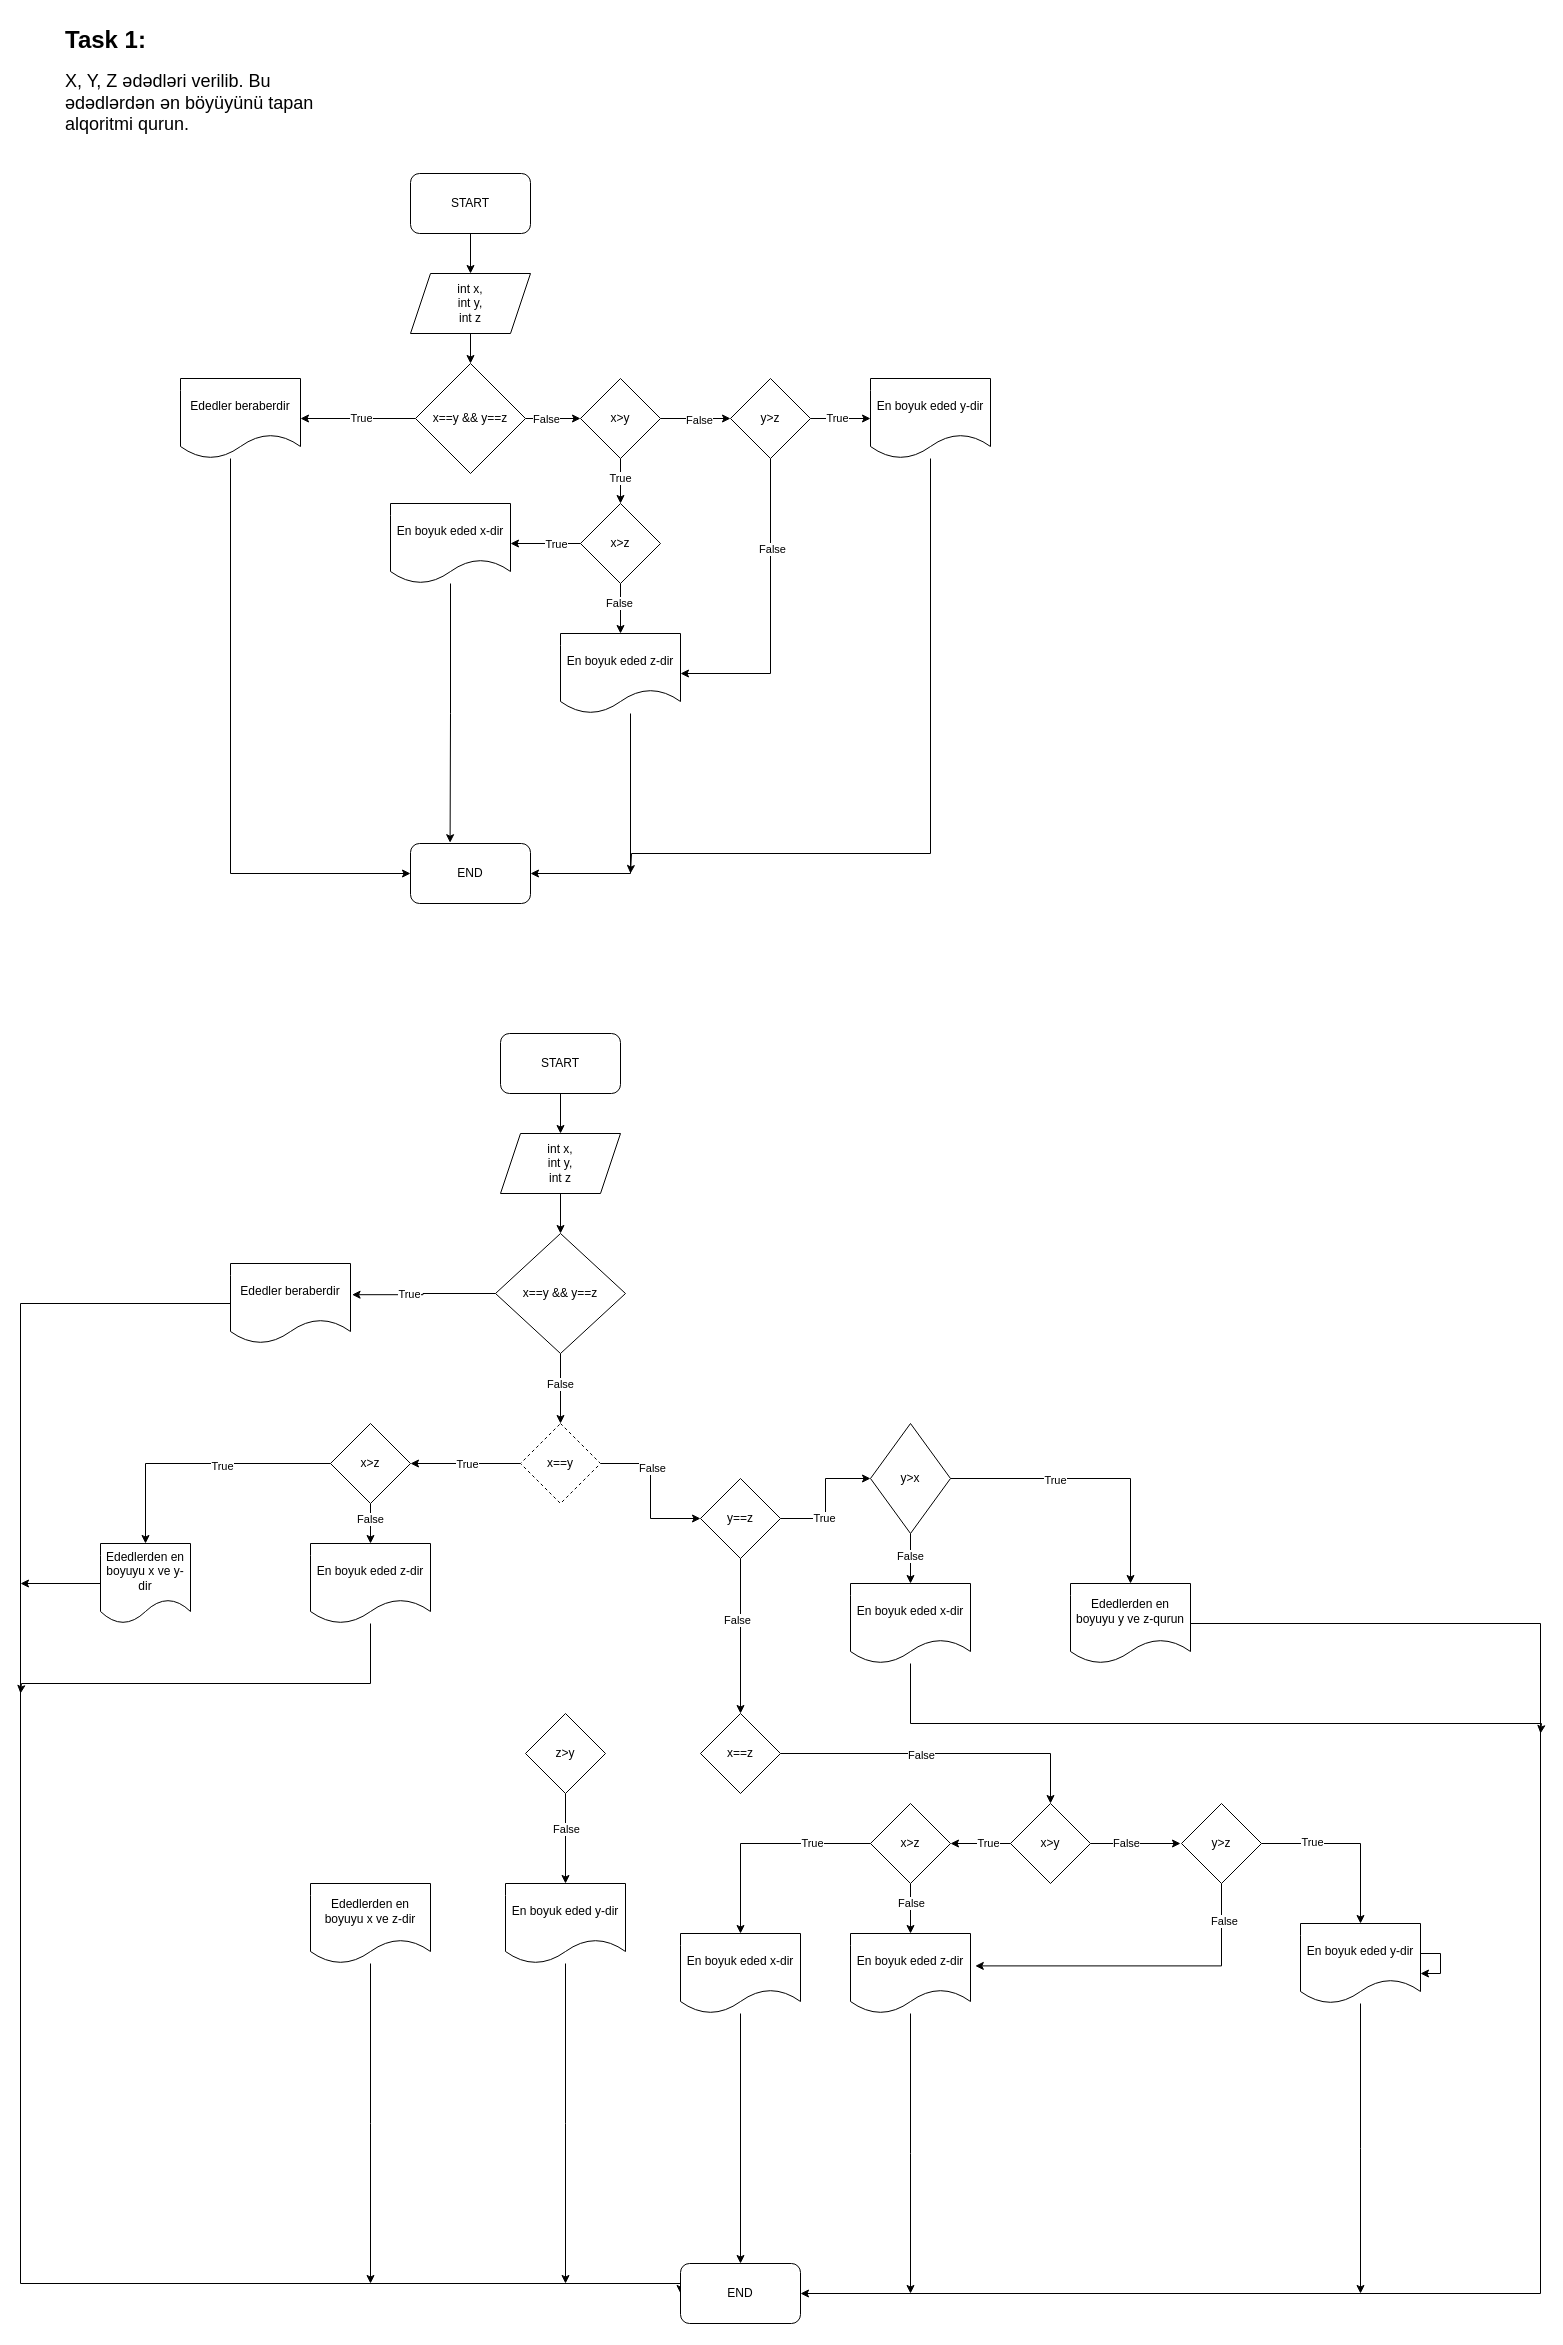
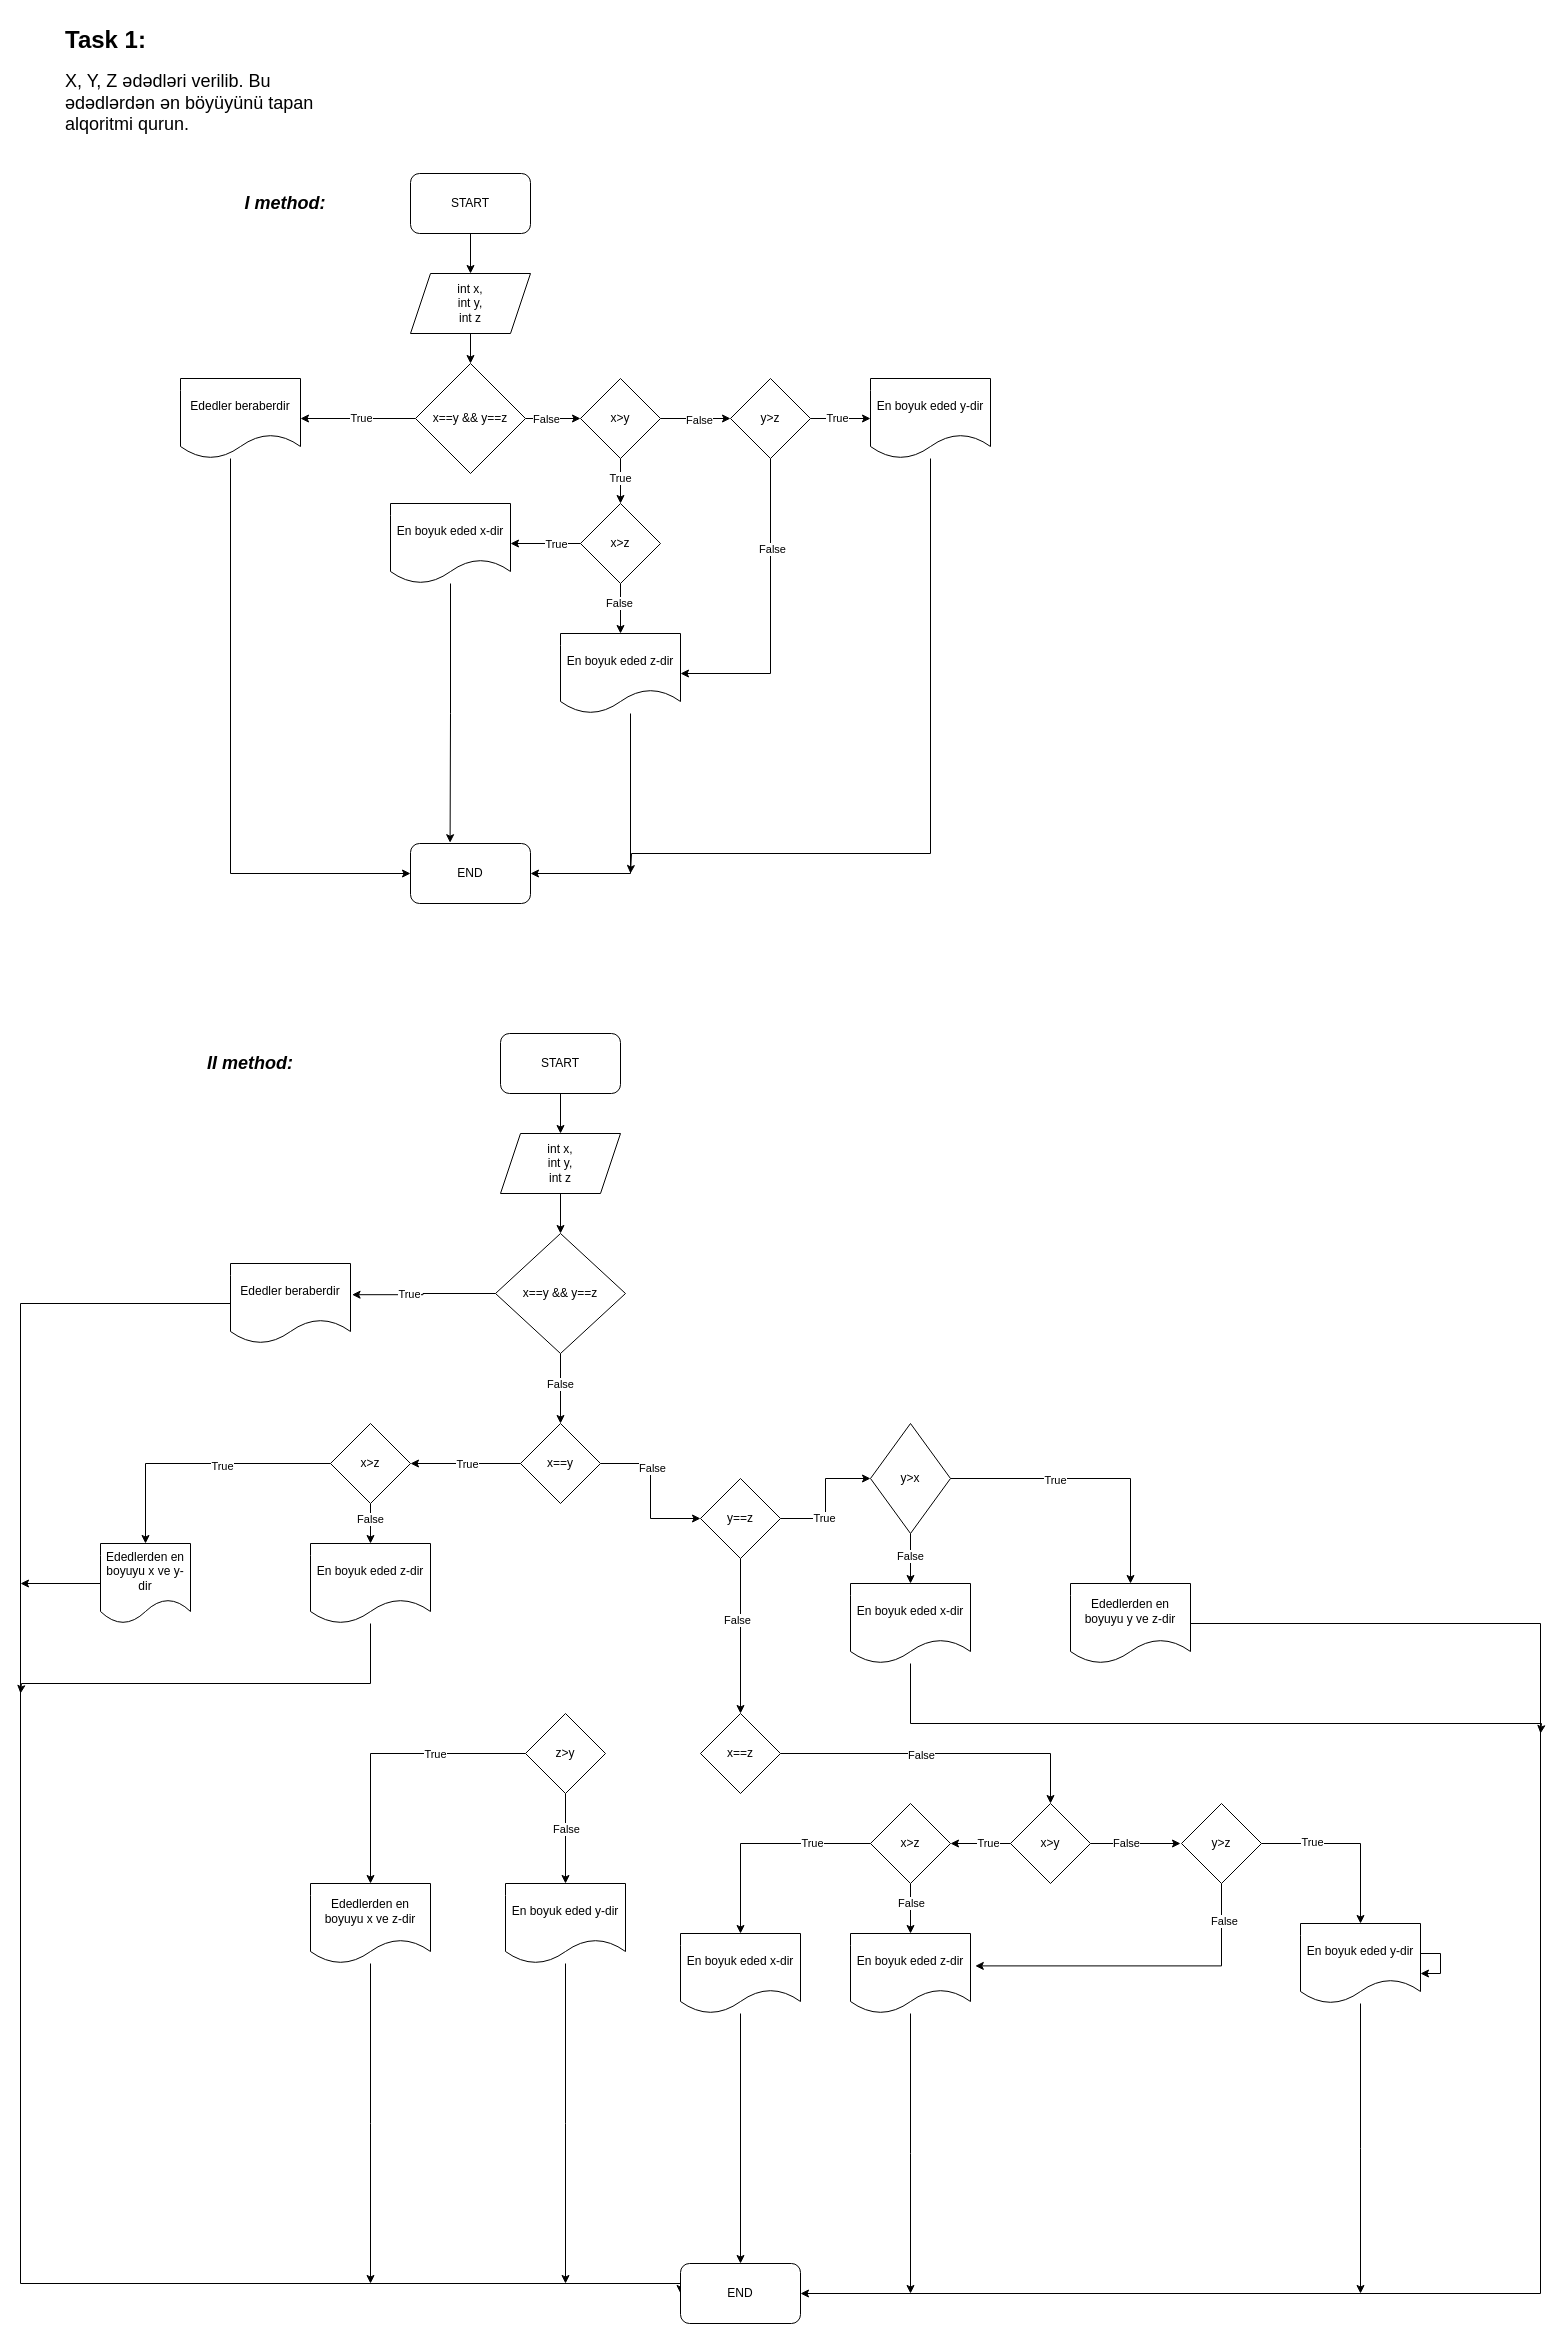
+ <mxCell id="36" value="&lt;font style=&quot;font-size: 18px;&quot;&gt;&lt;b&gt;&lt;i&gt;I method:&lt;/i&gt;&lt;/b&gt;&lt;/font&gt;" style="text;html=1;strokeColor=none;fillColor=none;align=center;verticalAlign=middle;whiteSpace=wrap;rounded=0;" parent="1" vertex="1"><mxGeometry x="220" y="188" width="130" height="30" as="geometry" /></mxCell>
+ <mxCell id="111" value="&lt;font style=&quot;font-size: 18px;&quot;&gt;&lt;b&gt;&lt;i&gt;II method:&lt;/i&gt;&lt;/b&gt;&lt;/font&gt;" style="text;html=1;strokeColor=none;fillColor=none;align=center;verticalAlign=middle;whiteSpace=wrap;rounded=0;" parent="1" vertex="1"><mxGeometry x="190" y="1048" width="120" height="30" as="geometry" /></mxCell>
- <mxCell id="52" value="x==y" style="rhombus;whiteSpace=wrap;html=1;dashed=1;" parent="1" vertex="1"><mxGeometry x="520" y="1423" width="80" height="80" as="geometry" /></mxCell>
+ <mxCell id="52" value="x==y" style="rhombus;whiteSpace=wrap;html=1;" parent="1" vertex="1"><mxGeometry x="520" y="1423" width="80" height="80" as="geometry" /></mxCell>
- <mxCell id="78" value="Ededlerden en boyuyu y ve z-qurun" style="shape=document;whiteSpace=wrap;html=1;boundedLbl=1;" parent="1" vertex="1"><mxGeometry x="1070" y="1583" width="120" height="80" as="geometry" /></mxCell>
+ <mxCell id="78" value="Ededlerden en boyuyu y ve z-dir" style="shape=document;whiteSpace=wrap;html=1;boundedLbl=1;" parent="1" vertex="1"><mxGeometry x="1070" y="1583" width="120" height="80" as="geometry" /></mxCell>
+ <mxCell id="81" style="edgeStyle=orthogonalEdgeStyle;rounded=0;orthogonalLoop=1;jettySize=auto;html=1;entryX=0.5;entryY=0;entryDx=0;entryDy=0;" parent="1" source="83" target="85" edge="1"><mxGeometry relative="1" as="geometry" /></mxCell>
+ <mxCell id="82" value="True" style="edgeLabel;html=1;align=center;verticalAlign=middle;resizable=0;points=[];" parent="81" vertex="1" connectable="0"><mxGeometry x="-0.36" relative="1" as="geometry"><mxPoint as="offset" /></mxGeometry></mxCell>
